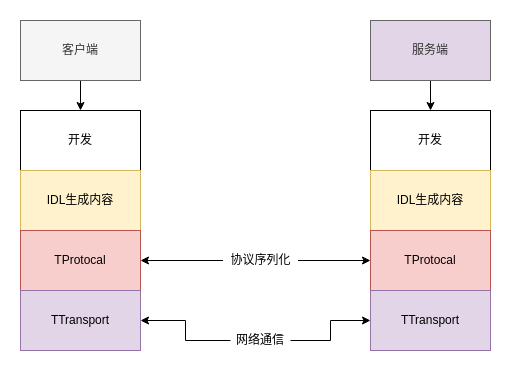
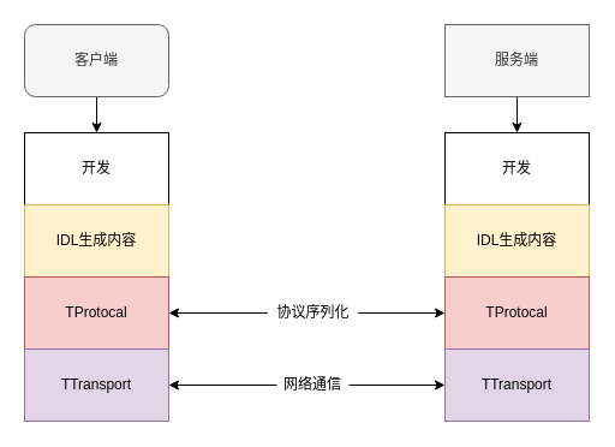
- <mxCell id="3" value="客户端" style="rounded=0;whiteSpace=wrap;html=1;fillColor=#f5f5f5;fontColor=#333333;strokeColor=#666666;" parent="1" vertex="1"><mxGeometry x="20" y="20" width="120" height="60" as="geometry" /></mxCell>
+ <mxCell id="3" value="客户端" style="whiteSpace=wrap;html=1;fillColor=#f5f5f5;fontColor=#333333;strokeColor=#666666;rounded=1;" parent="1" vertex="1"><mxGeometry x="20" y="20" width="120" height="60" as="geometry" /></mxCell>
- <mxCell id="5" value="服务端" style="rounded=0;whiteSpace=wrap;html=1;fillColor=#e1d5e7;fontColor=#333333;strokeColor=#666666;" parent="1" vertex="1"><mxGeometry x="370" y="20" width="120" height="60" as="geometry" /></mxCell>
+ <mxCell id="5" value="服务端" style="rounded=0;whiteSpace=wrap;html=1;fillColor=#f5f5f5;fontColor=#333333;strokeColor=#666666;" parent="1" vertex="1"><mxGeometry x="370" y="20" width="120" height="60" as="geometry" /></mxCell>
- <mxCell id="16" value="网络通信" style="text;html=1;strokeColor=none;fillColor=none;align=center;verticalAlign=middle;whiteSpace=wrap;rounded=0;" parent="1" vertex="1"><mxGeometry x="230" y="325" width="60" height="30" as="geometry" /></mxCell>
+ <mxCell id="16" value="网络通信" style="text;html=1;strokeColor=none;fillColor=none;align=center;verticalAlign=middle;whiteSpace=wrap;rounded=0;" parent="1" vertex="1"><mxGeometry x="230" y="305" width="60" height="30" as="geometry" /></mxCell>
